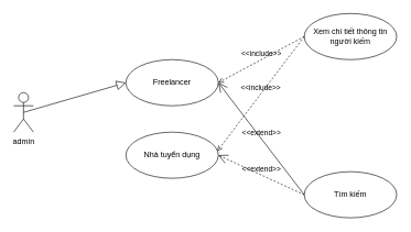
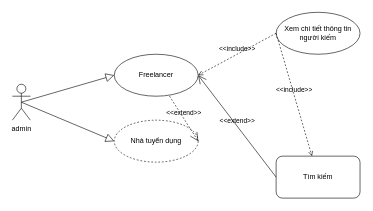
- <mxCell id="9" value="&amp;lt;&amp;lt;include&amp;gt;&amp;gt;" style="edgeStyle=none;html=1;endArrow=open;verticalAlign=bottom;dashed=1;labelBackgroundColor=none;rounded=0;entryX=0.989;entryY=0.411;entryDx=0;entryDy=0;exitX=0;exitY=0.5;exitDx=0;exitDy=0;entryPerimeter=0;" parent="1" source="7" target="4" edge="1"><mxGeometry width="160" relative="1" as="geometry"><mxPoint x="450" y="195" as="sourcePoint" /><mxPoint x="340" y="135" as="targetPoint" /></mxGeometry></mxCell>
+ <mxCell id="9" value="&amp;lt;&amp;lt;include&amp;gt;&amp;gt;" style="edgeStyle=none;html=1;endArrow=open;verticalAlign=bottom;dashed=1;labelBackgroundColor=none;rounded=0;exitX=0;exitY=0.5;exitDx=0;exitDy=0;" parent="1" source="7" target="10" edge="1"><mxGeometry width="160" relative="1" as="geometry"><mxPoint x="450" y="195" as="sourcePoint" /><mxPoint x="340" y="135" as="targetPoint" /></mxGeometry></mxCell>
+ <mxCell id="6" value="" style="edgeStyle=none;html=1;endArrow=block;endFill=0;endSize=12;verticalAlign=bottom;rounded=0;exitX=0.5;exitY=0.5;exitDx=0;exitDy=0;exitPerimeter=0;entryX=0;entryY=0.5;entryDx=0;entryDy=0;" parent="1" source="2" target="4" edge="1"><mxGeometry width="160" relative="1" as="geometry"><mxPoint x="45" y="180" as="sourcePoint" /><mxPoint x="200" y="135" as="targetPoint" /></mxGeometry></mxCell>
- <mxCell id="4" value="Nhà tuyển dụng" style="ellipse;whiteSpace=wrap;html=1;" parent="1" vertex="1"><mxGeometry x="190" y="200" width="140" height="70" as="geometry" /></mxCell>
+ <mxCell id="4" value="Nhà tuyển dụng" style="ellipse;whiteSpace=wrap;html=1;dashed=1;" parent="1" vertex="1"><mxGeometry x="190" y="200" width="140" height="70" as="geometry" /></mxCell>
- <mxCell id="12" value="&amp;lt;&amp;lt;extend&amp;gt;&amp;gt;" style="edgeStyle=none;html=1;startArrow=open;endArrow=none;startSize=12;verticalAlign=bottom;dashed=1;labelBackgroundColor=none;rounded=0;exitX=1;exitY=0.5;exitDx=0;exitDy=0;entryX=0;entryY=0.5;entryDx=0;entryDy=0;" edge="1" parent="1" source="4" target="10"><mxGeometry width="160" relative="1" as="geometry"><mxPoint x="331" y="158" as="sourcePoint" /><mxPoint x="489" y="267" as="targetPoint" /></mxGeometry></mxCell>
+ <mxCell id="12" value="&amp;lt;&amp;lt;extend&amp;gt;&amp;gt;" style="edgeStyle=none;html=1;startArrow=open;endArrow=none;startSize=12;verticalAlign=bottom;dashed=1;labelBackgroundColor=none;rounded=0;exitX=1;exitY=0.5;exitDx=0;exitDy=0;" edge="1" parent="1" source="4" target="3"><mxGeometry width="160" relative="1" as="geometry"><mxPoint x="331" y="158" as="sourcePoint" /><mxPoint x="489" y="267" as="targetPoint" /></mxGeometry></mxCell>
- <mxCell id="10" value="Tìm kiếm" style="ellipse;whiteSpace=wrap;html=1;" vertex="1" parent="1"><mxGeometry x="460" y="260" width="140" height="70" as="geometry" /></mxCell>
+ <mxCell id="10" value="Tìm kiếm" style="whiteSpace=wrap;html=1;rounded=1;" vertex="1" parent="1"><mxGeometry x="460" y="260" width="140" height="70" as="geometry" /></mxCell>
